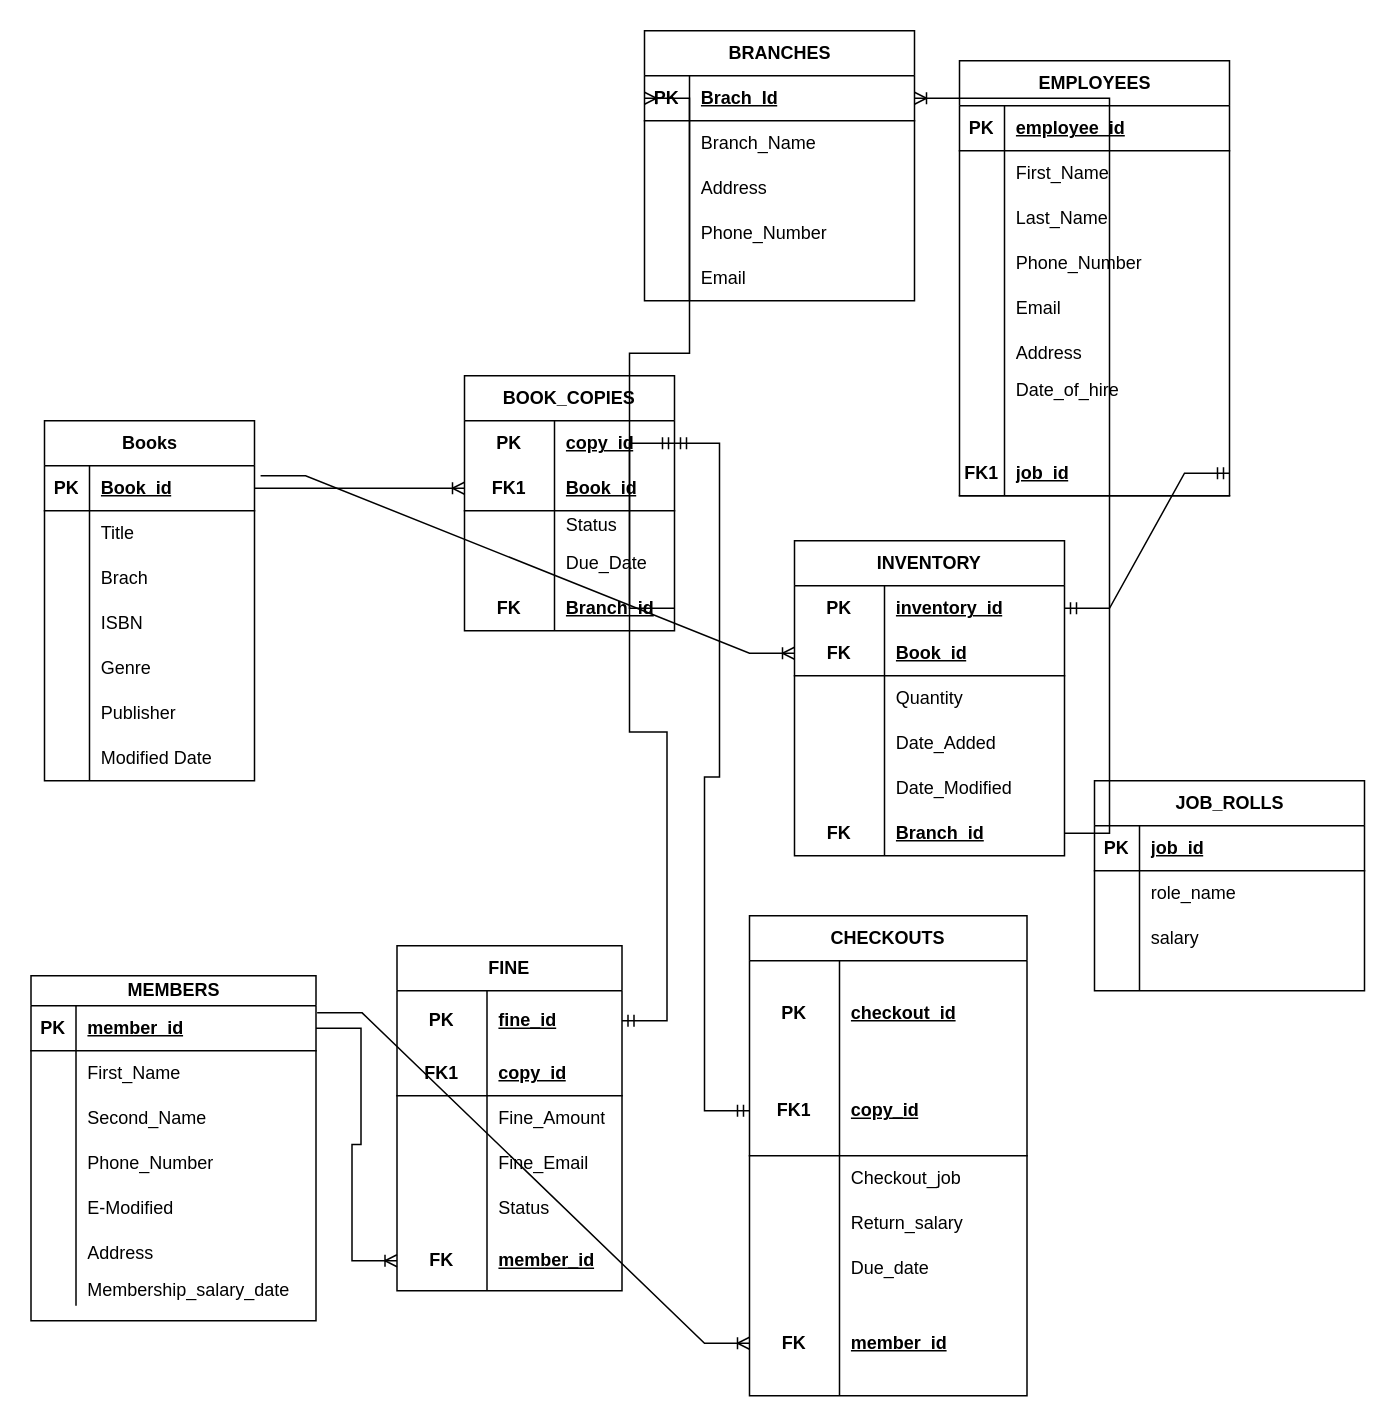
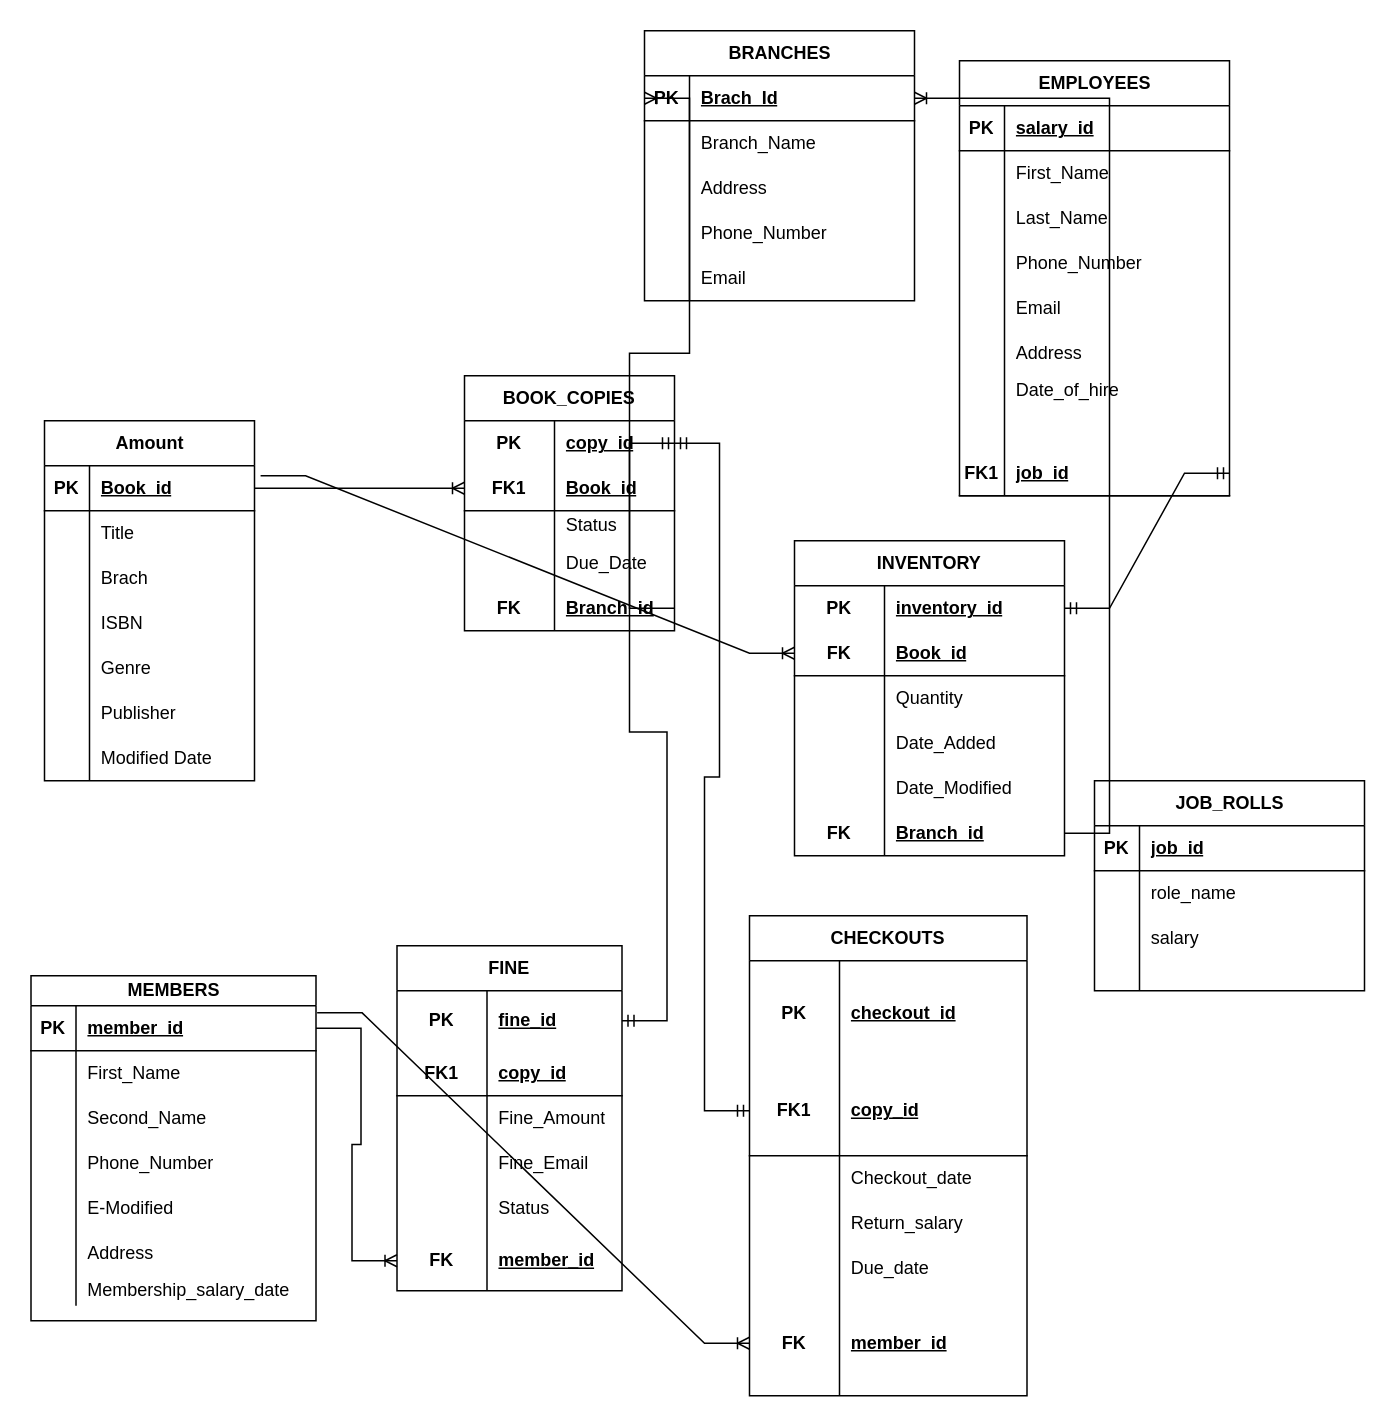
- <mxCell id="147" value="employee_id" style="shape=partialRectangle;connectable=0;fillColor=none;top=0;left=0;bottom=0;right=0;align=left;spacingLeft=6;fontStyle=5;overflow=hidden;whiteSpace=wrap;html=1;" vertex="1" parent="145"><mxGeometry x="30" width="150" height="30" as="geometry"><mxRectangle width="150" height="30" as="alternateBounds" /></mxGeometry></mxCell>
+ <mxCell id="147" value="salary_id" style="shape=partialRectangle;connectable=0;fillColor=none;top=0;left=0;bottom=0;right=0;align=left;spacingLeft=6;fontStyle=5;overflow=hidden;whiteSpace=wrap;html=1;" vertex="1" parent="145"><mxGeometry x="30" width="150" height="30" as="geometry"><mxRectangle width="150" height="30" as="alternateBounds" /></mxGeometry></mxCell>
- <mxCell id="2" value="Books" style="shape=table;startSize=30;container=1;collapsible=1;childLayout=tableLayout;fixedRows=1;rowLines=0;fontStyle=1;align=center;resizeLast=1;html=1;" vertex="1" parent="1"><mxGeometry x="29" y="280" width="140" height="240" as="geometry" /></mxCell>
+ <mxCell id="2" value="Amount" style="shape=table;startSize=30;container=1;collapsible=1;childLayout=tableLayout;fixedRows=1;rowLines=0;fontStyle=1;align=center;resizeLast=1;html=1;" vertex="1" parent="1"><mxGeometry x="29" y="280" width="140" height="240" as="geometry" /></mxCell>
- <mxCell id="95" value="Checkout_job" style="shape=partialRectangle;connectable=0;fillColor=none;top=0;left=0;bottom=0;right=0;align=left;spacingLeft=6;overflow=hidden;html=1;whiteSpace=wrap;" vertex="1" parent="93"><mxGeometry x="60" width="125" height="30" as="geometry"><mxRectangle width="125" height="30" as="alternateBounds" /></mxGeometry></mxCell>
+ <mxCell id="95" value="Checkout_date" style="shape=partialRectangle;connectable=0;fillColor=none;top=0;left=0;bottom=0;right=0;align=left;spacingLeft=6;overflow=hidden;html=1;whiteSpace=wrap;" vertex="1" parent="93"><mxGeometry x="60" width="125" height="30" as="geometry"><mxRectangle width="125" height="30" as="alternateBounds" /></mxGeometry></mxCell>
